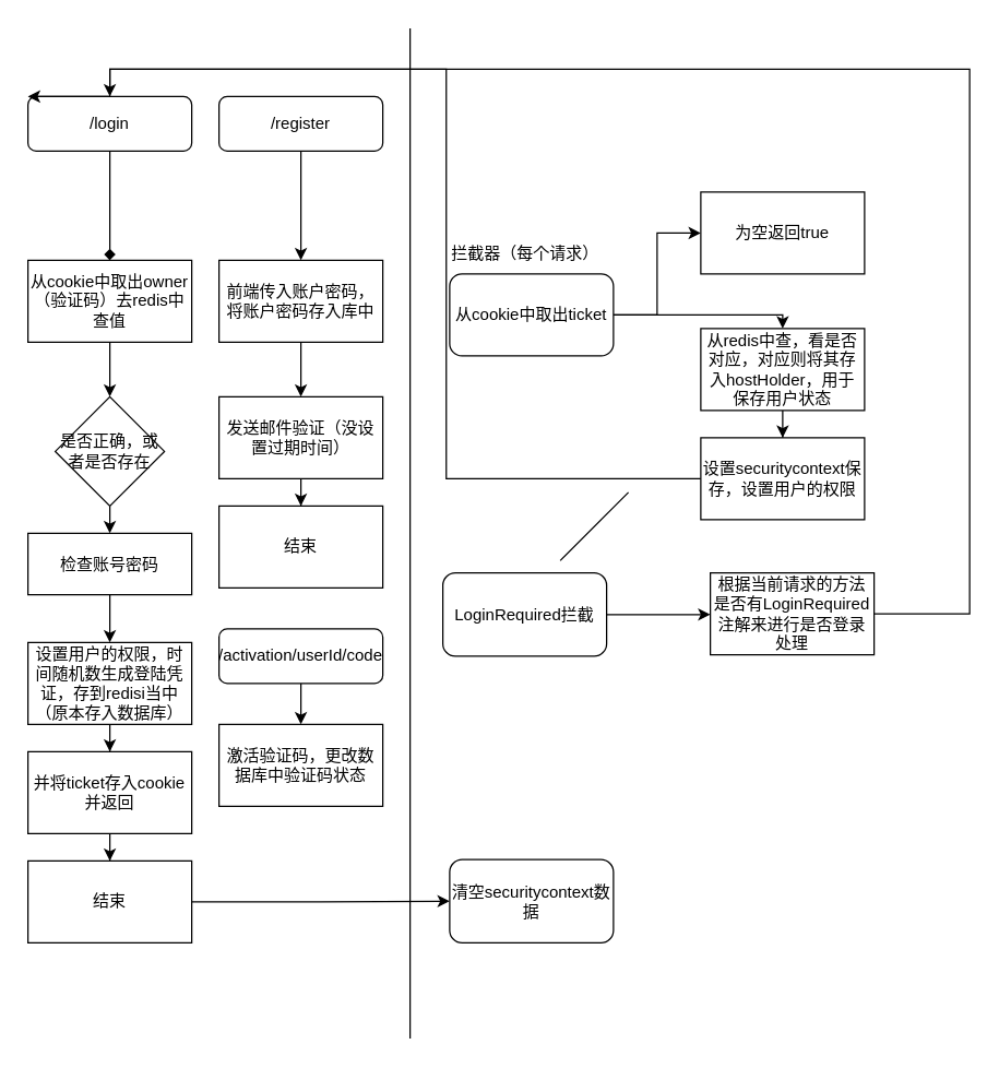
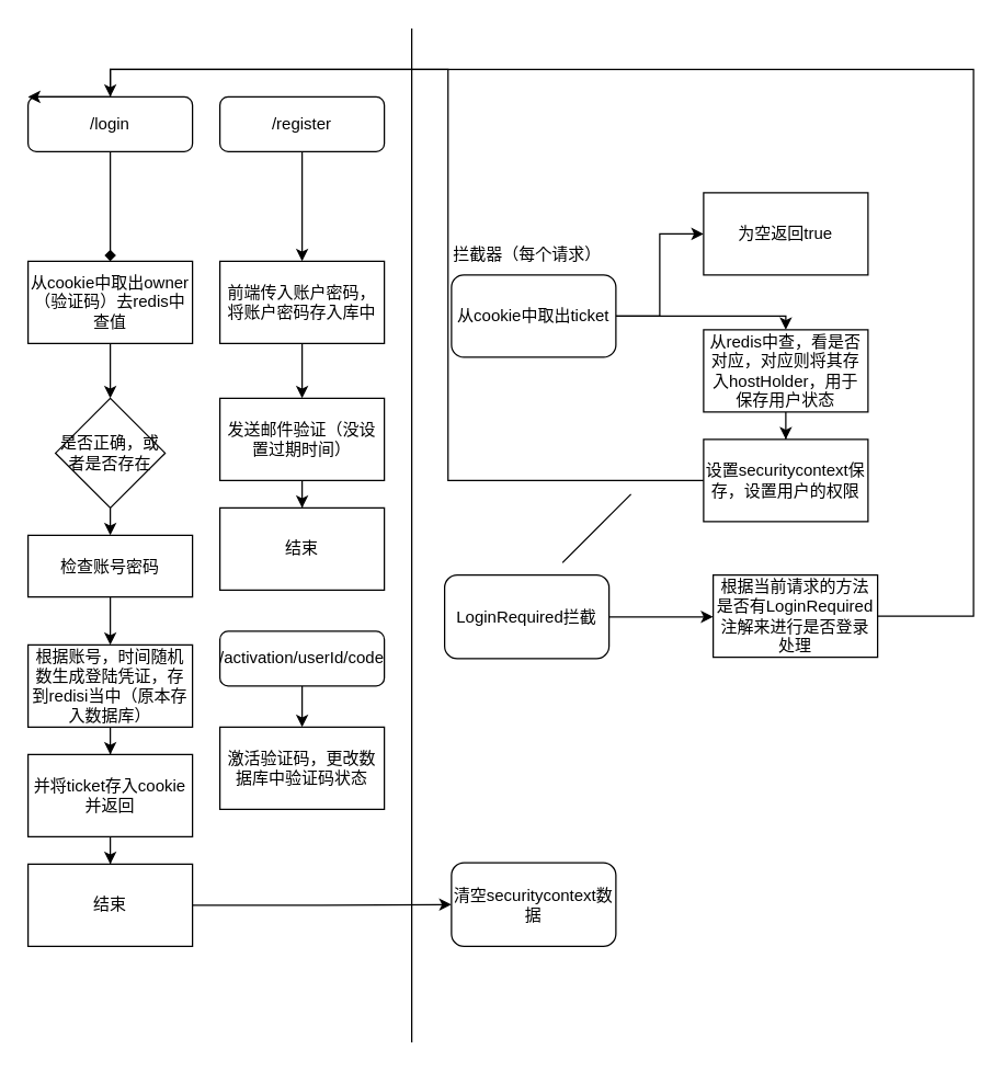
- <mxCell id="11" value="设置用户的权限，时间随机数生成登陆凭证，存到redisi当中（原本存入数据库）" style="whiteSpace=wrap;html=1;rounded=0;" vertex="1" parent="1"><mxGeometry x="20" y="470" width="120" height="60" as="geometry" /></mxCell>
+ <mxCell id="11" value="根据账号，时间随机数生成登陆凭证，存到redisi当中（原本存入数据库）" style="whiteSpace=wrap;html=1;rounded=0;" vertex="1" parent="1"><mxGeometry x="20" y="470" width="120" height="60" as="geometry" /></mxCell>
